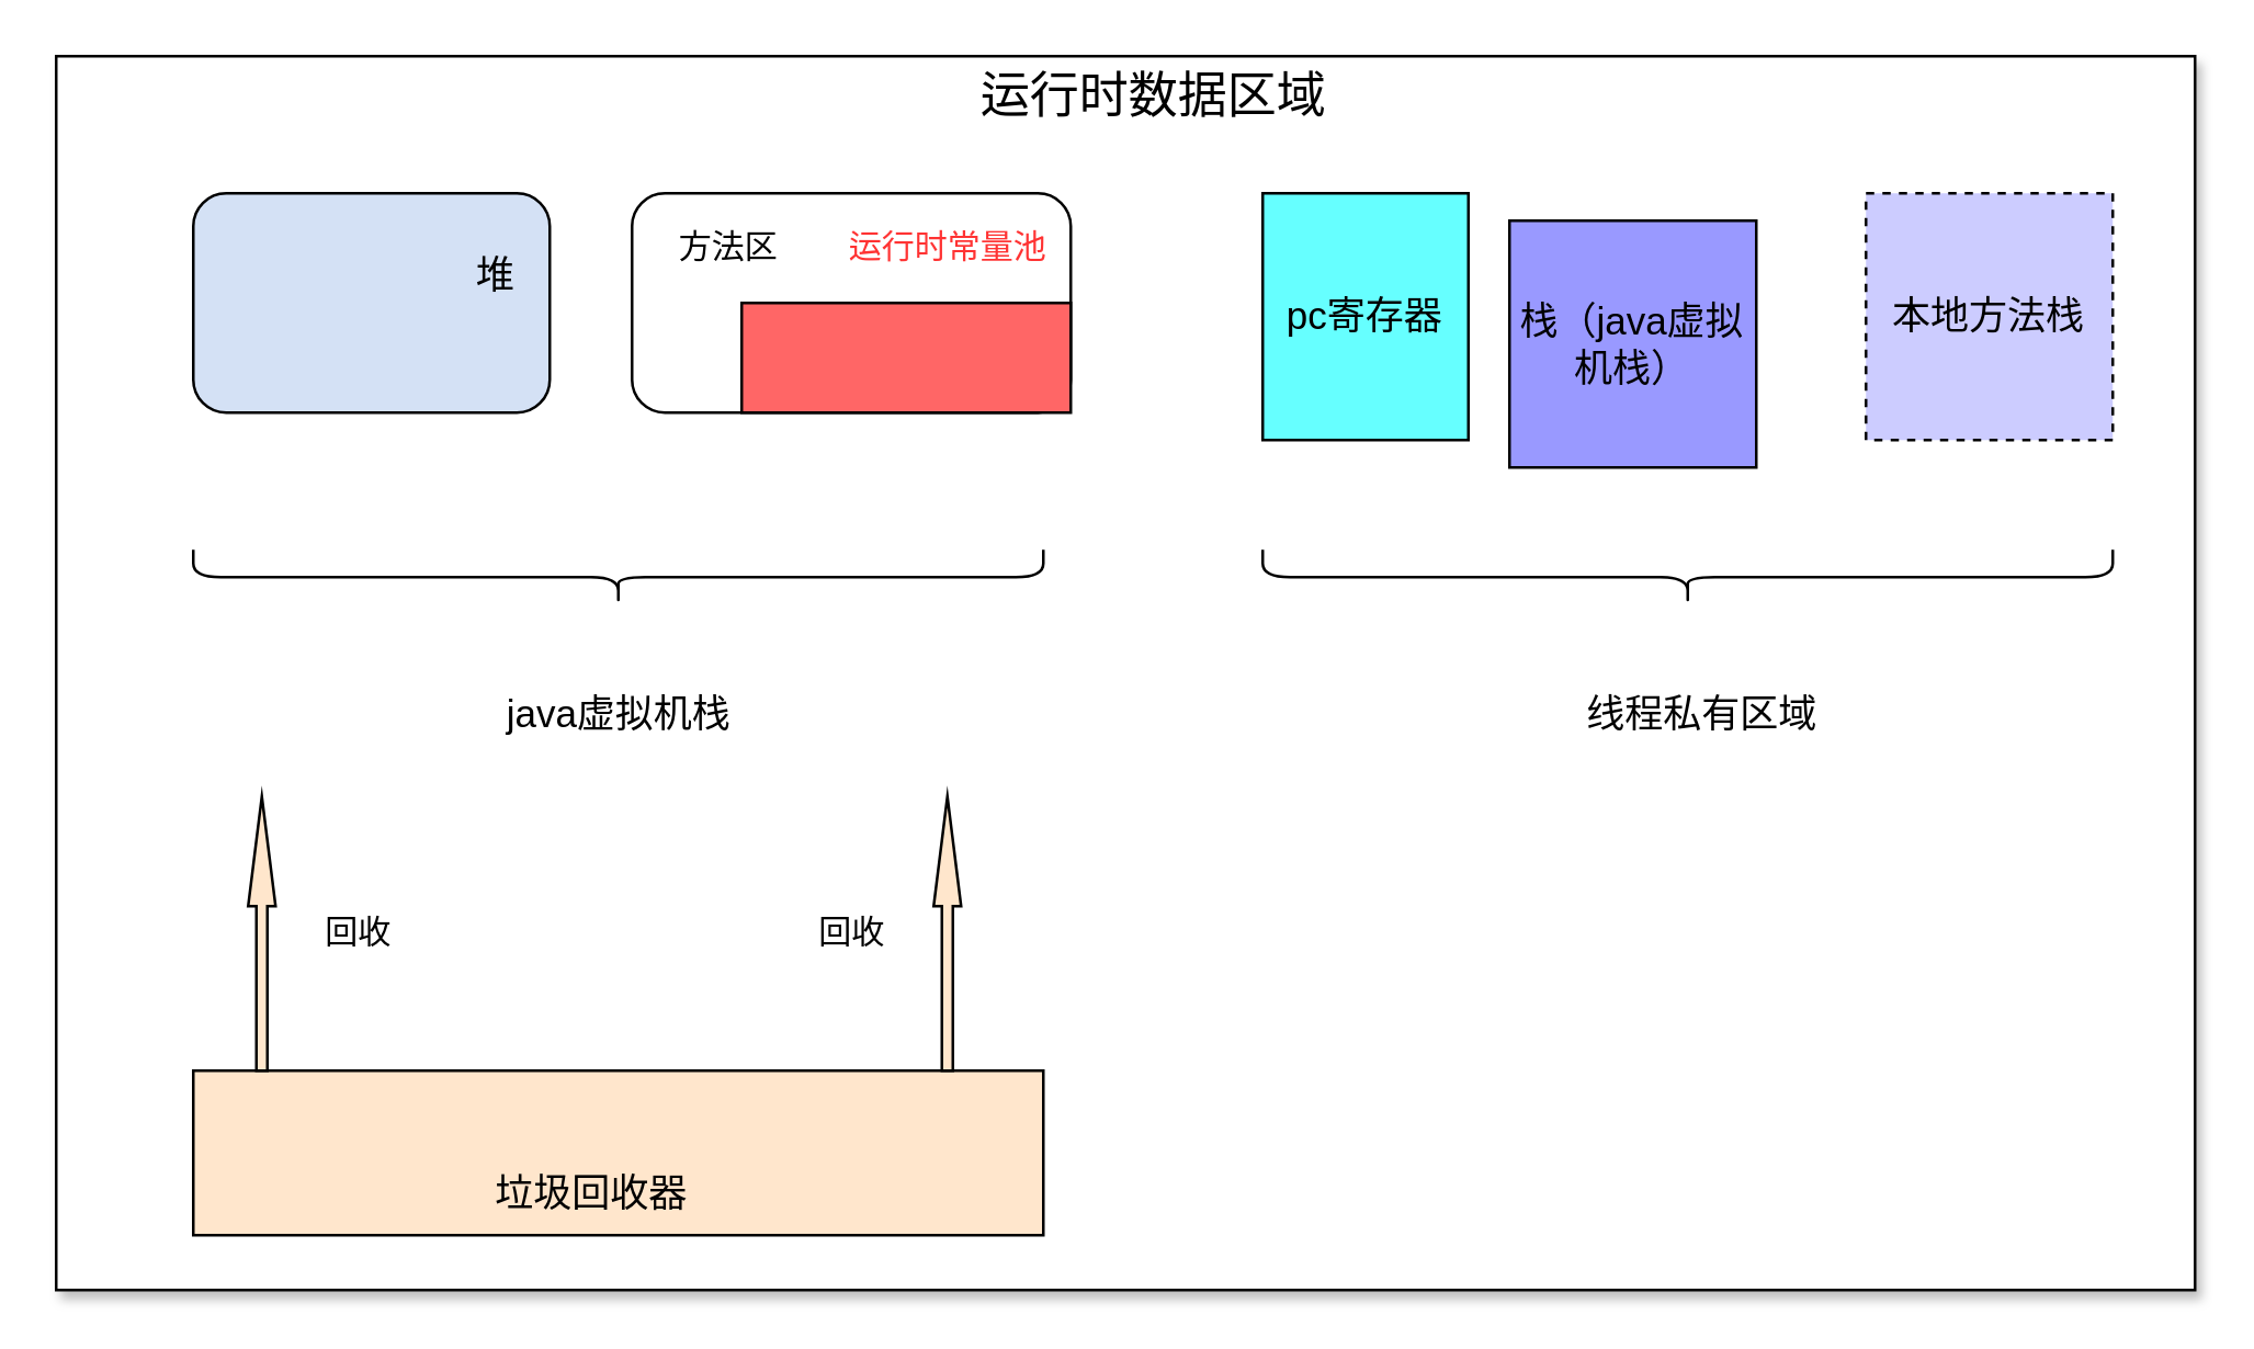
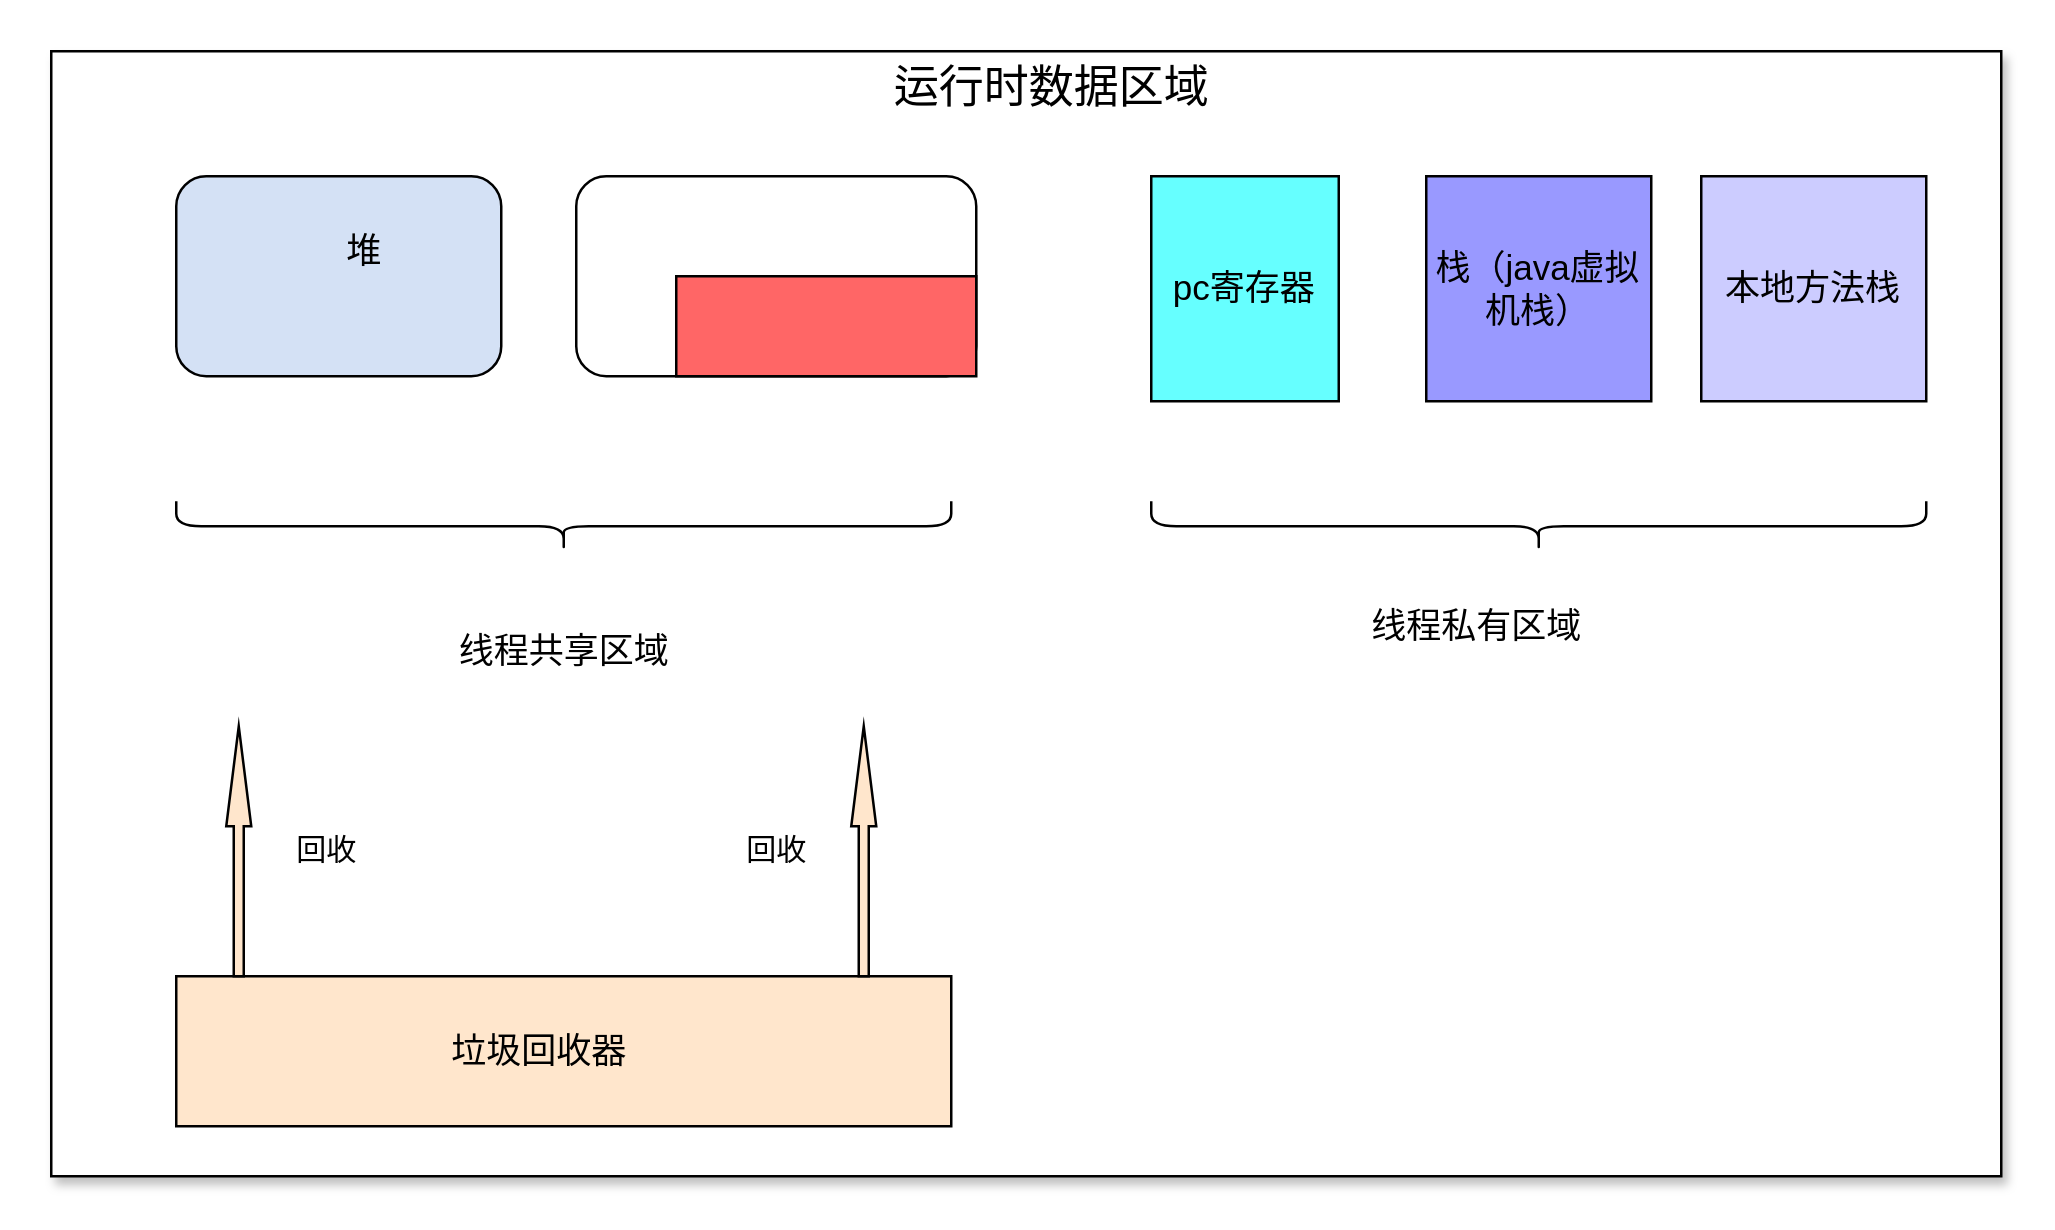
- <mxCell id="8" value="方法区" style="text;html=1;resizable=0;autosize=1;align=center;verticalAlign=middle;points=[];fillColor=none;strokeColor=none;rounded=0;" vertex="1" parent="1"><mxGeometry x="240" y="80" width="50" height="20" as="geometry" /></mxCell>
- <mxCell id="7" value="&lt;font style=&quot;background-color: rgb(255 , 255 , 255)&quot; color=&quot;#ff3333&quot;&gt;运行时常量池&lt;/font&gt;" style="text;html=1;resizable=0;autosize=1;align=center;verticalAlign=middle;points=[];fillColor=none;strokeColor=none;rounded=0;" vertex="1" parent="1"><mxGeometry x="300" y="80" width="90" height="20" as="geometry" /></mxCell>
- <mxCell id="5" value="&lt;font style=&quot;font-size: 14px&quot;&gt;堆&lt;/font&gt;" style="text;html=1;resizable=0;autosize=1;align=center;verticalAlign=middle;points=[];fillColor=none;strokeColor=none;rounded=0;" vertex="1" parent="1"><mxGeometry x="165" y="90" width="30" height="20" as="geometry" /></mxCell>
+ <mxCell id="5" value="&lt;font style=&quot;font-size: 14px&quot;&gt;堆&lt;/font&gt;" style="text;html=1;resizable=0;autosize=1;align=center;verticalAlign=middle;points=[];fillColor=none;strokeColor=none;rounded=0;" vertex="1" parent="1"><mxGeometry x="130" y="90" width="30" height="20" as="geometry" /></mxCell>
- <mxCell id="20" value="&lt;font style=&quot;font-size: 14px&quot;&gt;本地方法栈&lt;/font&gt;" style="whiteSpace=wrap;html=1;aspect=fixed;rounded=0;fillColor=#CCCCFF;dashed=1;" vertex="1" parent="1"><mxGeometry x="680" y="70" width="90" height="90" as="geometry" /></mxCell>
+ <mxCell id="20" value="&lt;font style=&quot;font-size: 14px&quot;&gt;本地方法栈&lt;/font&gt;" style="whiteSpace=wrap;html=1;aspect=fixed;rounded=0;fillColor=#CCCCFF;" vertex="1" parent="1"><mxGeometry x="680" y="70" width="90" height="90" as="geometry" /></mxCell>
- <mxCell id="19" value="&lt;font style=&quot;font-size: 14px&quot;&gt;栈（java虚拟机栈）&lt;/font&gt;" style="whiteSpace=wrap;html=1;aspect=fixed;rounded=0;fillColor=#9999FF;" vertex="1" parent="1"><mxGeometry x="550" y="80" width="90" height="90" as="geometry" /></mxCell>
+ <mxCell id="19" value="&lt;font style=&quot;font-size: 14px&quot;&gt;栈（java虚拟机栈）&lt;/font&gt;" style="whiteSpace=wrap;html=1;aspect=fixed;rounded=0;fillColor=#9999FF;" vertex="1" parent="1"><mxGeometry x="570" y="70" width="90" height="90" as="geometry" /></mxCell>
- <mxCell id="12" value="&lt;font style=&quot;font-size: 14px&quot;&gt;java虚拟机栈&lt;/font&gt;" style="text;html=1;resizable=0;autosize=1;align=center;verticalAlign=middle;points=[];fillColor=none;strokeColor=none;rounded=0;" vertex="1" parent="1"><mxGeometry x="175" y="250" width="100" height="20" as="geometry" /></mxCell>
+ <mxCell id="12" value="&lt;font style=&quot;font-size: 14px&quot;&gt;线程共享区域&lt;/font&gt;" style="text;html=1;resizable=0;autosize=1;align=center;verticalAlign=middle;points=[];fillColor=none;strokeColor=none;rounded=0;" vertex="1" parent="1"><mxGeometry x="175" y="250" width="100" height="20" as="geometry" /></mxCell>
- <mxCell id="22" value="&lt;font style=&quot;font-size: 14px&quot;&gt;线程私有区域&lt;/font&gt;" style="text;html=1;resizable=0;autosize=1;align=center;verticalAlign=middle;points=[];fillColor=none;strokeColor=none;rounded=0;" vertex="1" parent="1"><mxGeometry x="570" y="250" width="100" height="20" as="geometry" /></mxCell>
+ <mxCell id="22" value="&lt;font style=&quot;font-size: 14px&quot;&gt;线程私有区域&lt;/font&gt;" style="text;html=1;resizable=0;autosize=1;align=center;verticalAlign=middle;points=[];fillColor=none;strokeColor=none;rounded=0;" vertex="1" parent="1"><mxGeometry x="540" y="240" width="100" height="20" as="geometry" /></mxCell>
- <mxCell id="17" value="&lt;font style=&quot;font-size: 14px&quot;&gt;垃圾回收器&lt;/font&gt;" style="text;html=1;resizable=0;autosize=1;align=center;verticalAlign=middle;points=[];fillColor=none;strokeColor=none;rounded=0;" vertex="1" parent="1"><mxGeometry x="170" y="425" width="90" height="20" as="geometry" /></mxCell>
+ <mxCell id="17" value="&lt;font style=&quot;font-size: 14px&quot;&gt;垃圾回收器&lt;/font&gt;" style="text;html=1;resizable=0;autosize=1;align=center;verticalAlign=middle;points=[];fillColor=none;strokeColor=none;rounded=0;" vertex="1" parent="1"><mxGeometry x="170" y="410" width="90" height="20" as="geometry" /></mxCell>
